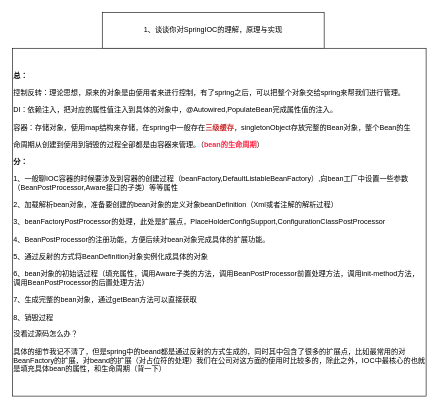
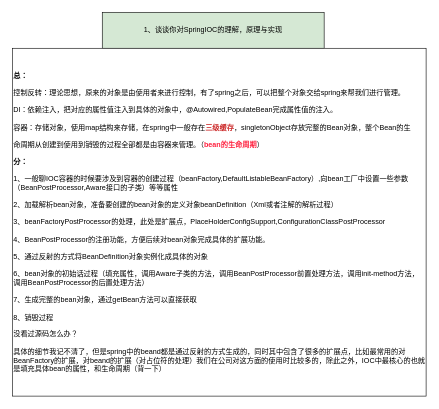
- <mxCell id="2" value="1、谈谈你对SpringIOC的理解，原理与实现" style="rounded=0;whiteSpace=wrap;html=1;" vertex="1" parent="1"><mxGeometry x="170" width="370" height="60" as="geometry" y="20" /></mxCell>
+ <mxCell id="2" value="1、谈谈你对SpringIOC的理解，原理与实现" style="rounded=0;whiteSpace=wrap;html=1;fillColor=#d5e8d4;" vertex="1" parent="1"><mxGeometry x="170" width="370" height="60" as="geometry" y="20" /></mxCell>
